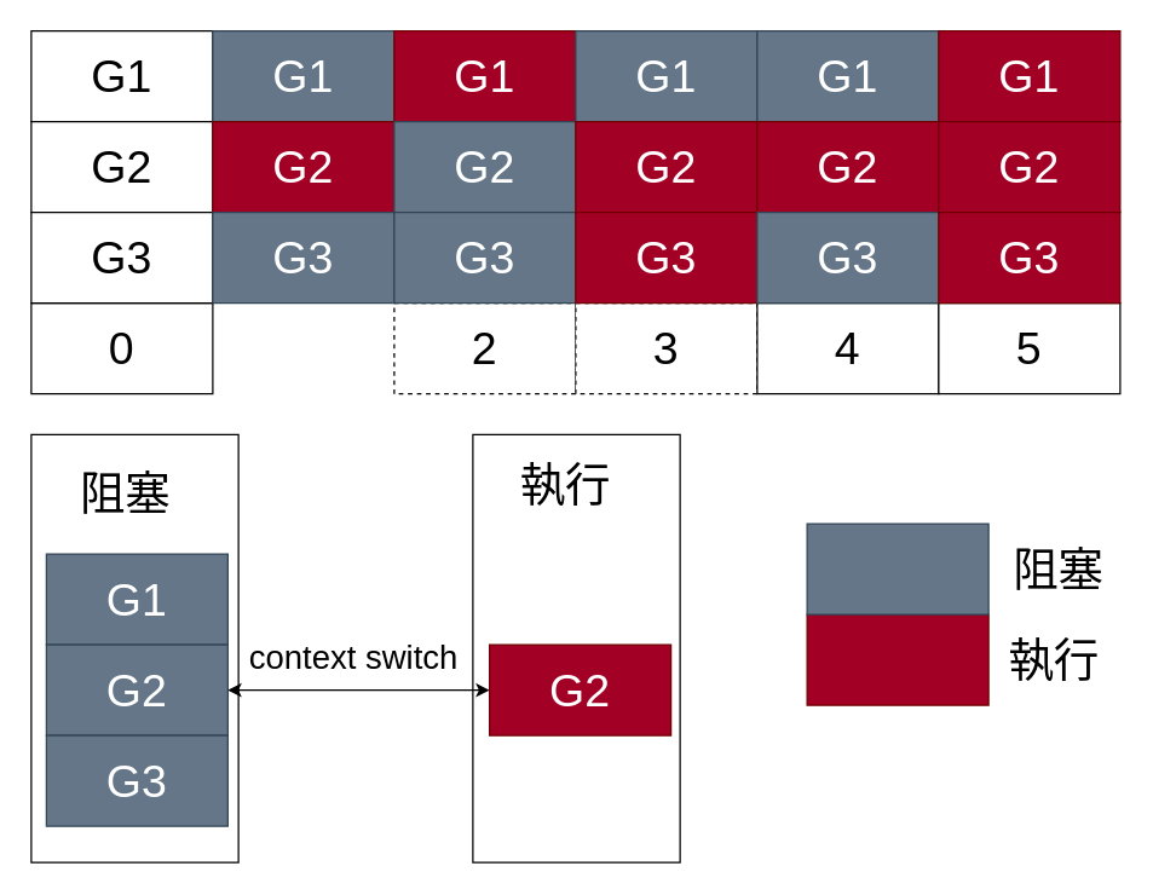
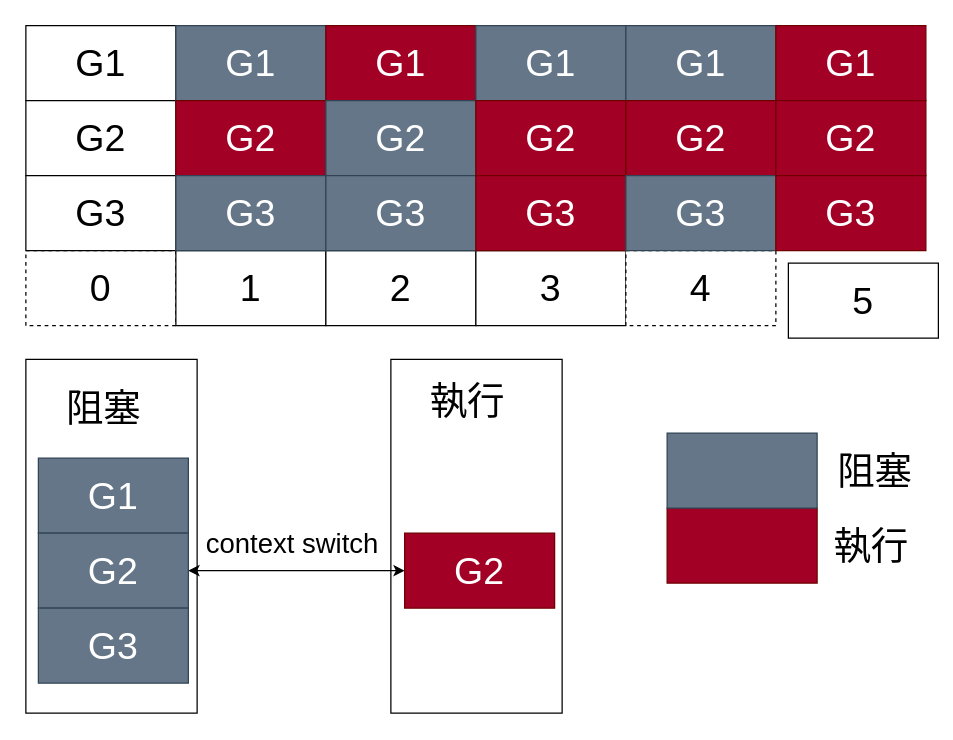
- <mxCell id="3" value="0" style="rounded=0;whiteSpace=wrap;html=1;fontSize=30;" parent="1" vertex="1"><mxGeometry x="20" y="200" width="120" height="60" as="geometry" /></mxCell>
+ <mxCell id="3" value="0" style="rounded=0;whiteSpace=wrap;html=1;fontSize=30;dashed=1;" parent="1" vertex="1"><mxGeometry x="20" y="200" width="120" height="60" as="geometry" /></mxCell>
+ <mxCell id="7" value="1" style="rounded=0;whiteSpace=wrap;html=1;fontSize=30;" parent="1" vertex="1"><mxGeometry x="140" y="200" width="120" height="60" as="geometry" /></mxCell>
- <mxCell id="8" value="2" style="rounded=0;whiteSpace=wrap;html=1;fontSize=30;dashed=1;" parent="1" vertex="1"><mxGeometry x="260" y="200" width="120" height="60" as="geometry" /></mxCell>
+ <mxCell id="8" value="2" style="rounded=0;whiteSpace=wrap;html=1;fontSize=30;" parent="1" vertex="1"><mxGeometry x="260" y="200" width="120" height="60" as="geometry" /></mxCell>
- <mxCell id="9" value="3" style="rounded=0;whiteSpace=wrap;html=1;fontSize=30;dashed=1;" parent="1" vertex="1"><mxGeometry x="380" y="200" width="120" height="60" as="geometry" /></mxCell>
+ <mxCell id="9" value="3" style="rounded=0;whiteSpace=wrap;html=1;fontSize=30;" parent="1" vertex="1"><mxGeometry x="380" y="200" width="120" height="60" as="geometry" /></mxCell>
- <mxCell id="10" value="4" style="rounded=0;whiteSpace=wrap;html=1;fontSize=30;" parent="1" vertex="1"><mxGeometry x="500" y="200" width="120" height="60" as="geometry" /></mxCell>
+ <mxCell id="10" value="4" style="rounded=0;whiteSpace=wrap;html=1;fontSize=30;dashed=1;" parent="1" vertex="1"><mxGeometry x="500" y="200" width="120" height="60" as="geometry" /></mxCell>
- <mxCell id="11" value="5" style="rounded=0;whiteSpace=wrap;html=1;fontSize=30;" parent="1" vertex="1"><mxGeometry x="620" y="200" width="120" height="60" as="geometry" /></mxCell>
+ <mxCell id="11" value="5" style="rounded=0;whiteSpace=wrap;html=1;fontSize=30;" parent="1" vertex="1"><mxGeometry x="630" y="210" width="120" height="60" as="geometry" /></mxCell>
